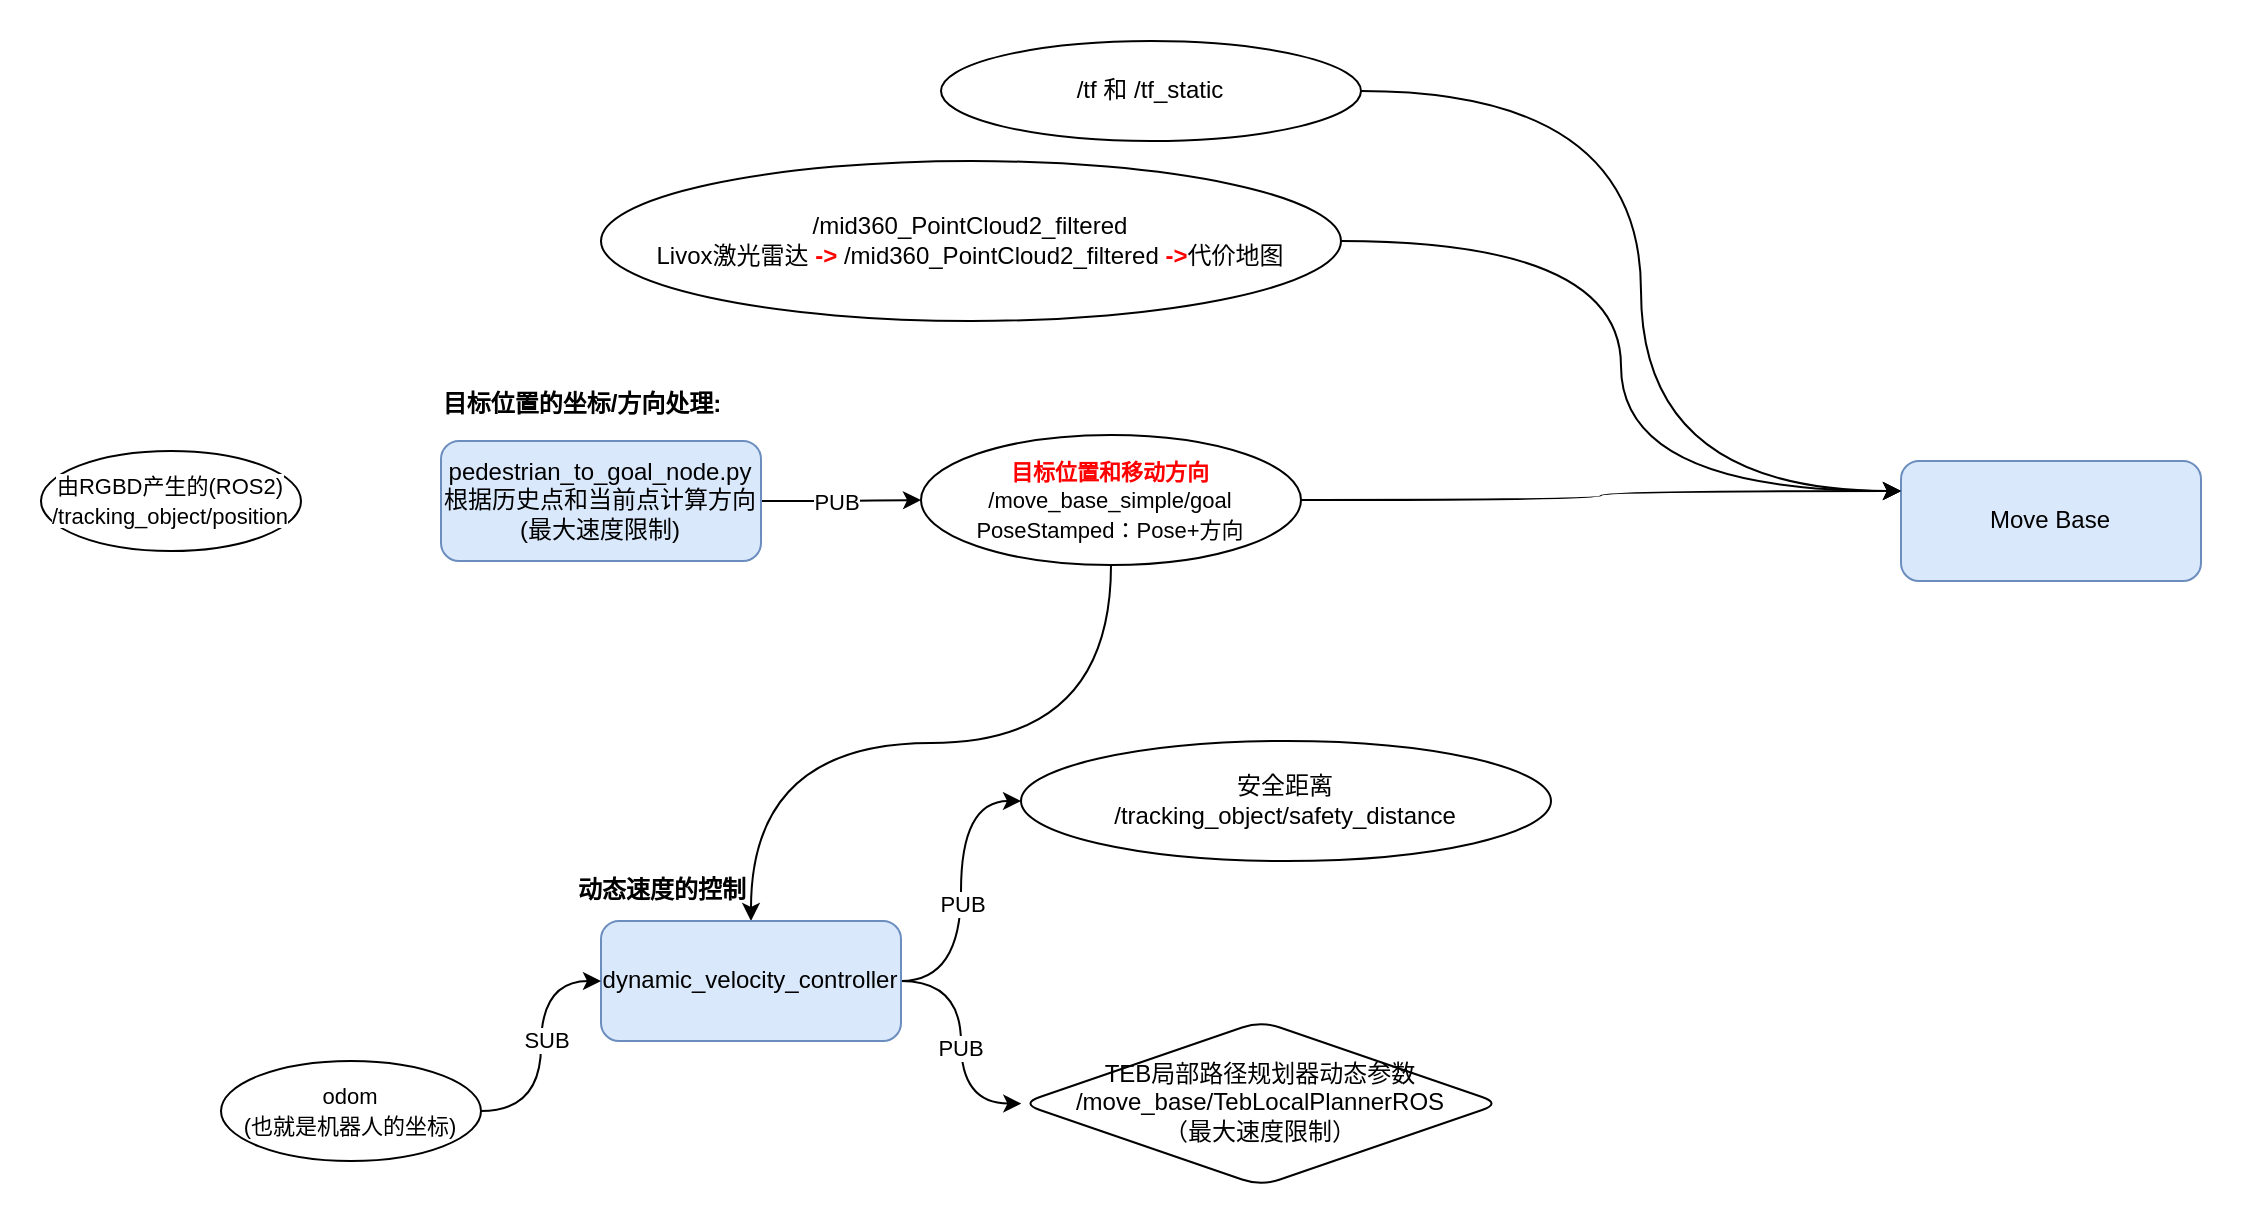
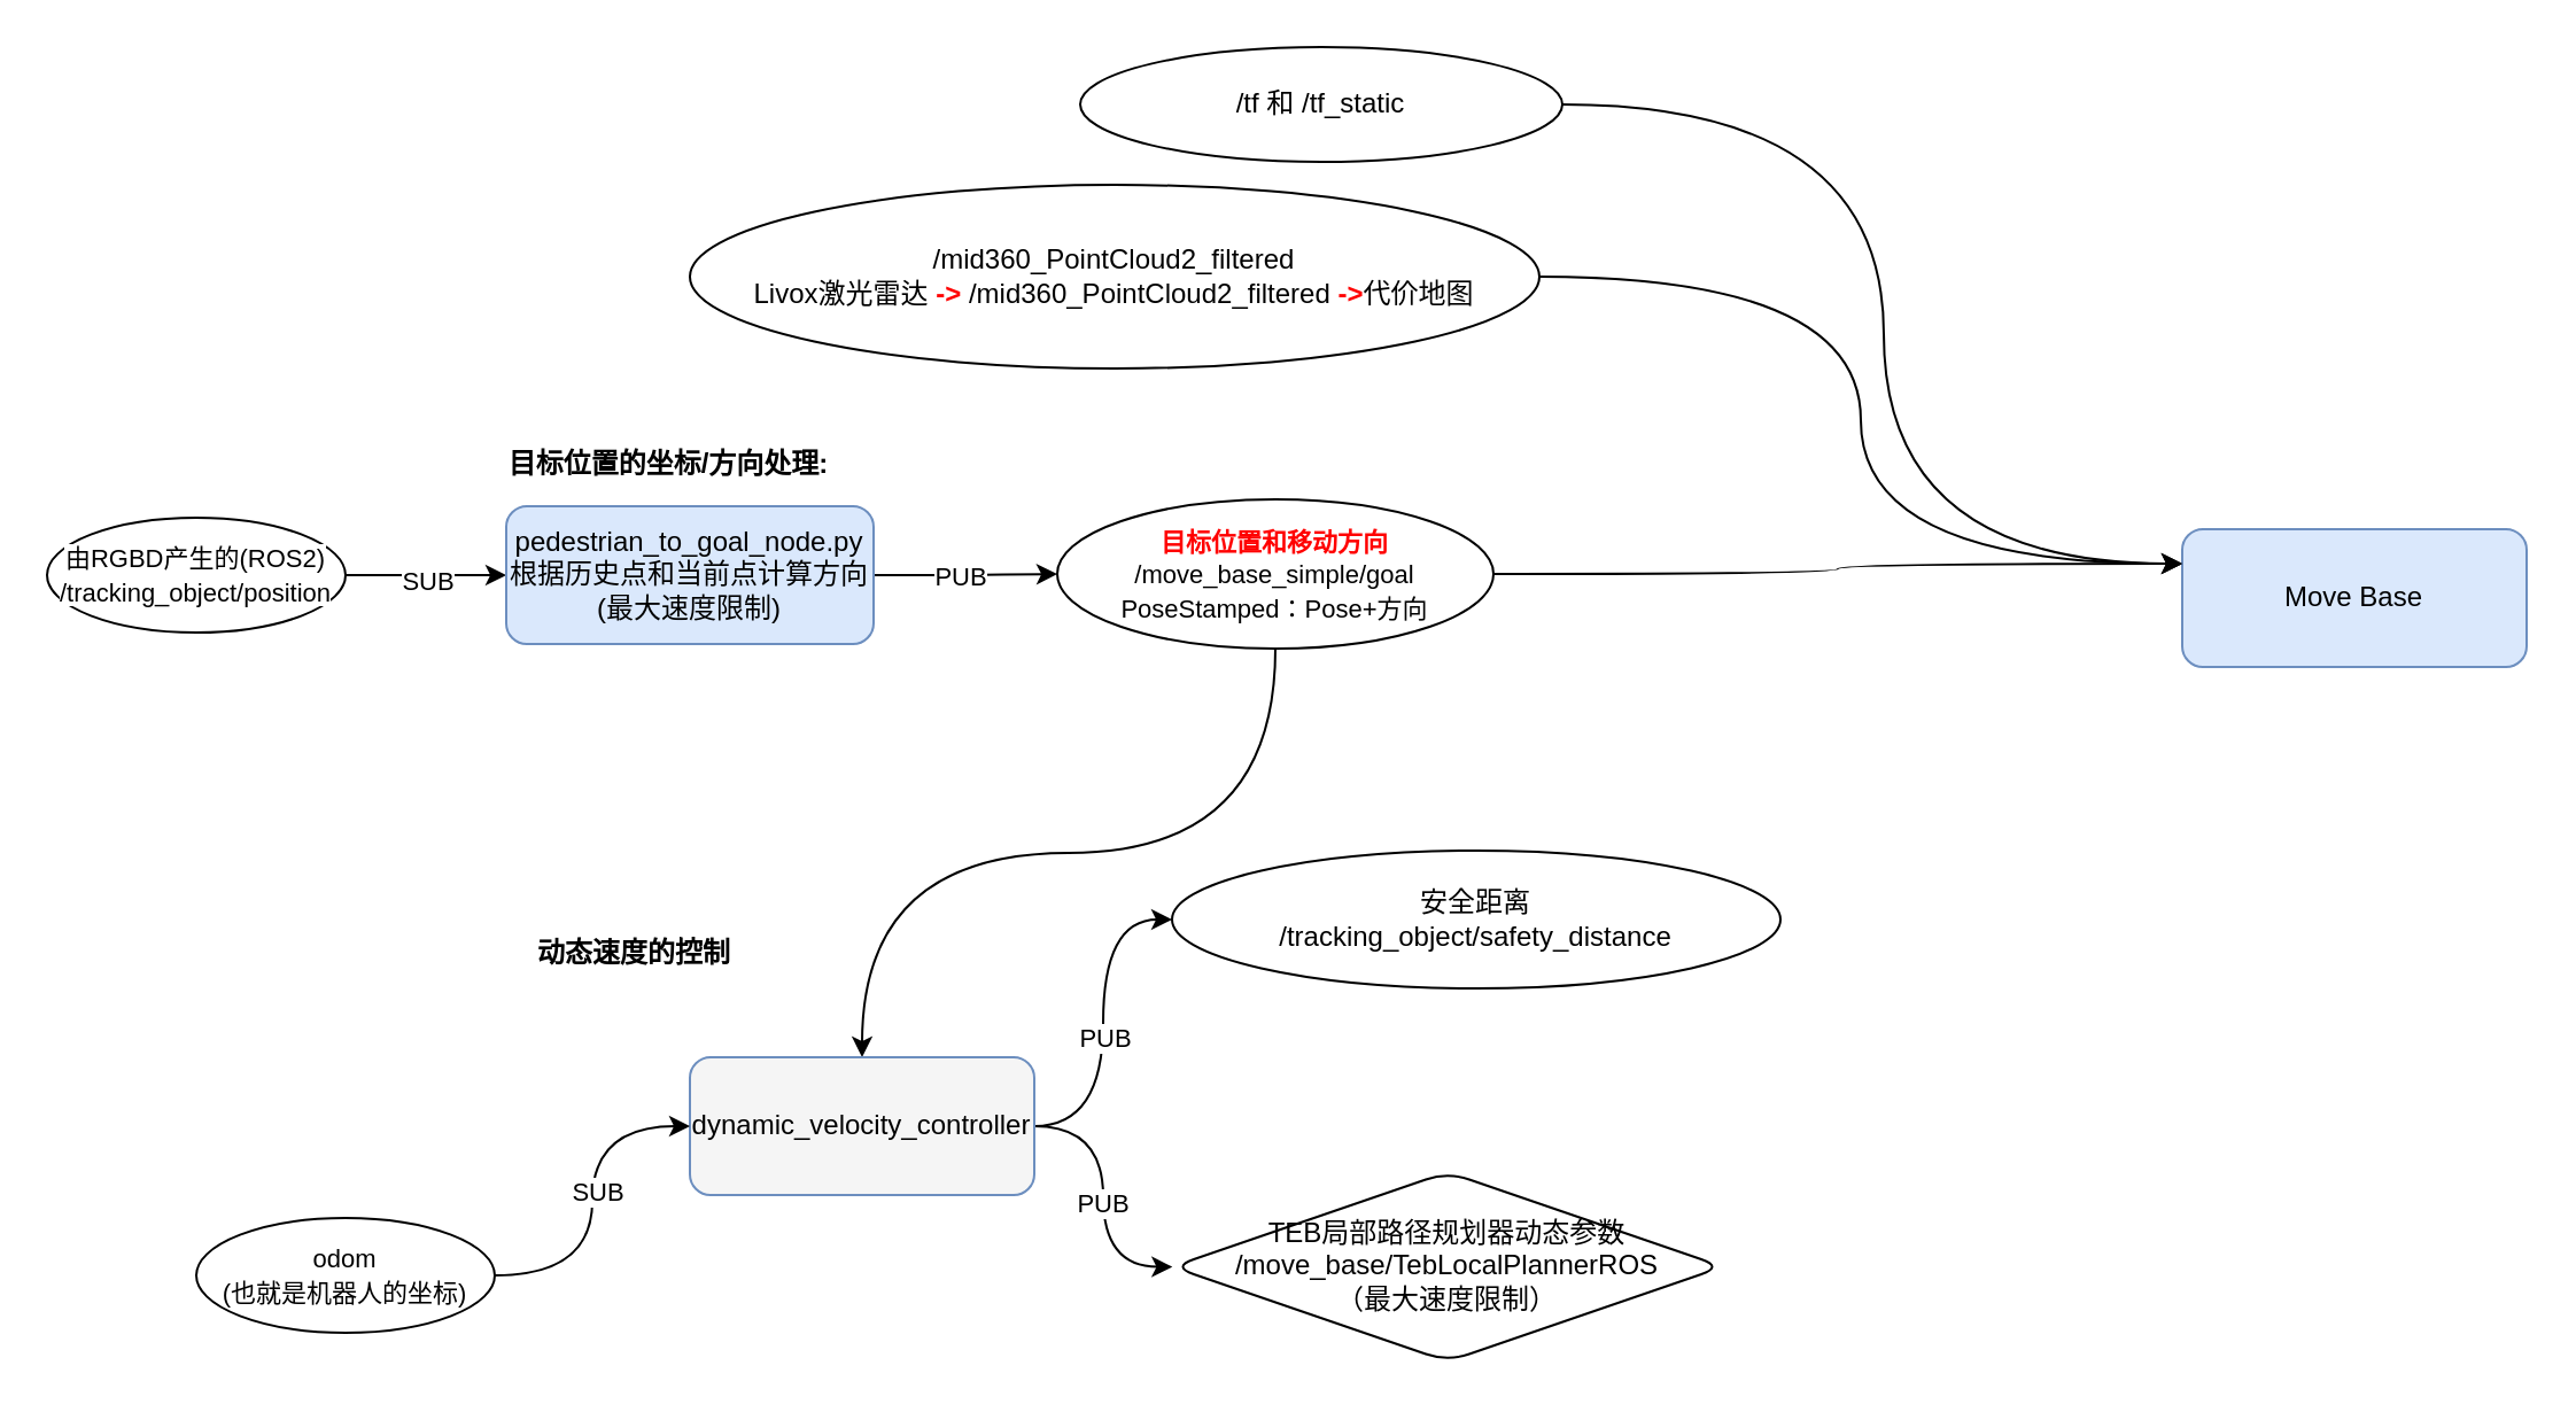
+ <mxCell id="2" style="edgeStyle=orthogonalEdgeStyle;curved=1;rounded=0;orthogonalLoop=1;jettySize=auto;html=1;exitX=0;exitY=0.5;exitDx=0;exitDy=0;startArrow=classic;startFill=1;endArrow=none;endFill=0;entryX=1;entryY=0.5;entryDx=0;entryDy=0;" edge="1" parent="1" source="6" target="7"><mxGeometry relative="1" as="geometry"><mxPoint x="0" y="250" as="targetPoint" /></mxGeometry></mxCell>
+ <mxCell id="3" value="SUB" style="edgeLabel;html=1;align=center;verticalAlign=middle;resizable=0;points=[];" vertex="1" connectable="0" parent="2"><mxGeometry x="0.008" y="2" relative="1" as="geometry"><mxPoint as="offset" /></mxGeometry></mxCell>
- <mxCell id="22" value="动态速度的控制" style="text;strokeColor=none;align=center;fillColor=none;html=1;verticalAlign=middle;whiteSpace=wrap;rounded=0;fontStyle=1" vertex="1" parent="1"><mxGeometry x="260" y="430" width="142" height="30" as="geometry" /></mxCell>
+ <mxCell id="22" value="动态速度的控制" style="text;strokeColor=none;align=center;fillColor=none;html=1;verticalAlign=middle;whiteSpace=wrap;rounded=0;fontStyle=1" vertex="1" parent="1"><mxGeometry x="205" y="400" width="142" height="30" as="geometry" /></mxCell>
- <mxCell id="15" value="dynamic_velocity_controller" style="rounded=1;whiteSpace=wrap;html=1;fillColor=#dae8fc;strokeColor=#6c8ebf;" vertex="1" parent="1"><mxGeometry x="300" y="460" width="150" height="60" as="geometry" /></mxCell>
+ <mxCell id="15" value="dynamic_velocity_controller" style="rounded=1;whiteSpace=wrap;html=1;fillColor=#f5f5f5;strokeColor=#6c8ebf;" vertex="1" parent="1"><mxGeometry x="300" y="460" width="150" height="60" as="geometry" /></mxCell>
- <mxCell id="18" value="&lt;div&gt;&lt;span style=&quot;font-size: 11px; text-wrap-mode: nowrap;&quot;&gt;odom&lt;/span&gt;&lt;/div&gt;&lt;div&gt;&lt;span style=&quot;font-size: 11px; text-wrap-mode: nowrap;&quot;&gt;(也就是机器人的坐标)&lt;/span&gt;&lt;/div&gt;" style="ellipse;whiteSpace=wrap;html=1;" vertex="1" parent="1"><mxGeometry x="110" y="530" width="130" height="50" as="geometry" /></mxCell>
+ <mxCell id="18" value="&lt;div&gt;&lt;span style=&quot;font-size: 11px; text-wrap-mode: nowrap;&quot;&gt;odom&lt;/span&gt;&lt;/div&gt;&lt;div&gt;&lt;span style=&quot;font-size: 11px; text-wrap-mode: nowrap;&quot;&gt;(也就是机器人的坐标)&lt;/span&gt;&lt;/div&gt;" style="ellipse;whiteSpace=wrap;html=1;" vertex="1" parent="1"><mxGeometry x="85" y="530" width="130" height="50" as="geometry" /></mxCell>
